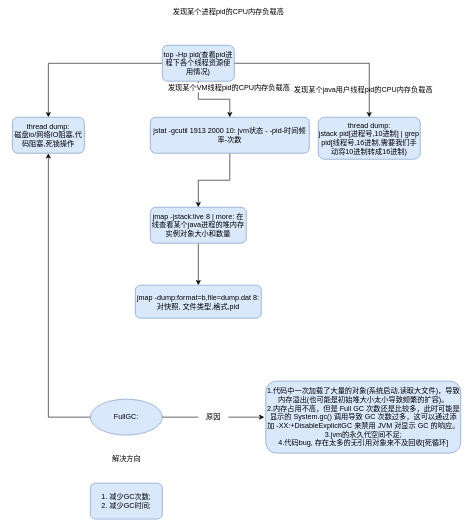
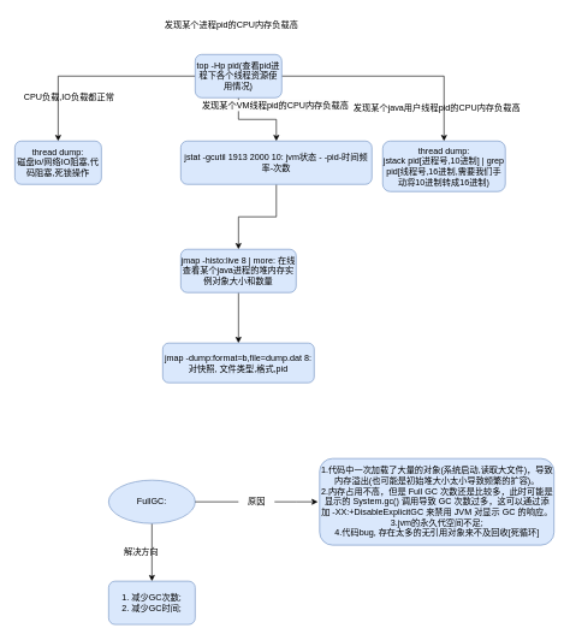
- <mxCell id="7" value="发现某个进程pid的CPU内存负载高" style="text;html=1;align=center;verticalAlign=middle;resizable=0;points=[];autosize=1;strokeColor=none;fillColor=none;" parent="1" vertex="1"><mxGeometry x="275" y="5" width="210" height="30" as="geometry" /></mxCell>
+ <mxCell id="7" value="发现某个进程pid的CPU内存负载高" style="text;html=1;align=center;verticalAlign=middle;resizable=0;points=[];autosize=1;strokeColor=none;fillColor=none;" parent="1" vertex="1"><mxGeometry x="215" y="20" width="210" height="30" as="geometry" /></mxCell>
+ <mxCell id="16" value="CPU负载,IO负载都正常" style="text;html=1;align=center;verticalAlign=middle;resizable=0;points=[];autosize=1;strokeColor=none;fillColor=none;" parent="1" vertex="1"><mxGeometry x="20" y="120" width="150" height="30" as="geometry" /></mxCell>
- <mxCell id="13" value="jmap -jstack:live 8 | more: 在线查看某个java进程的堆内存实例对象大小和数量" style="rounded=1;whiteSpace=wrap;html=1;fillColor=#dae8fc;strokeColor=#6c8ebf;" parent="1" vertex="1"><mxGeometry x="250" y="345" width="160" height="60" as="geometry" /></mxCell>
+ <mxCell id="13" value="jmap -histo:live 8 | more: 在线查看某个java进程的堆内存实例对象大小和数量" style="rounded=1;whiteSpace=wrap;html=1;fillColor=#dae8fc;strokeColor=#6c8ebf;" parent="1" vertex="1"><mxGeometry x="250" y="345" width="160" height="60" as="geometry" /></mxCell>
- <mxCell id="18" value="" style="edgeStyle=orthogonalEdgeStyle;rounded=0;orthogonalLoop=1;jettySize=auto;html=1;" parent="1" source="19" target="15" edge="1"><mxGeometry relative="1" as="geometry" /></mxCell>
+ <mxCell id="18" value="" style="edgeStyle=orthogonalEdgeStyle;rounded=0;orthogonalLoop=1;jettySize=auto;html=1;" parent="1" source="19" target="23" edge="1"><mxGeometry relative="1" as="geometry" /></mxCell>
- <mxCell id="24" value="解决方向" style="text;html=1;align=center;verticalAlign=middle;resizable=0;points=[];autosize=1;strokeColor=none;fillColor=none;" parent="1" vertex="1"><mxGeometry x="175" y="750" width="70" height="30" as="geometry" /></mxCell>
+ <mxCell id="24" value="解决方向" style="text;html=1;align=center;verticalAlign=middle;resizable=0;points=[];autosize=1;strokeColor=none;fillColor=none;" parent="1" vertex="1"><mxGeometry x="160" y="750" width="70" height="30" as="geometry" /></mxCell>
